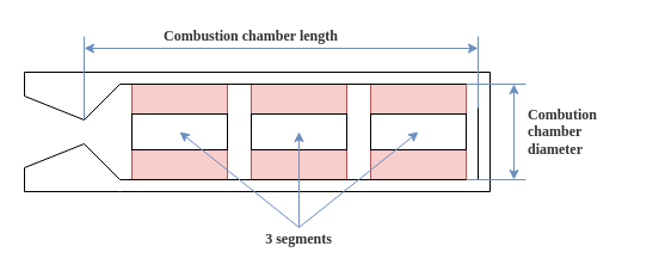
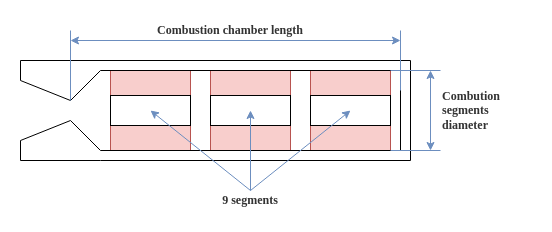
- <mxCell id="31" value="Combustion chamber length" style="text;html=1;strokeColor=none;fillColor=none;align=center;verticalAlign=middle;whiteSpace=wrap;rounded=0;fontColor=#333333;fontStyle=1;fontFamily=Verdana;" vertex="1" parent="1"><mxGeometry x="110" y="20" width="200" height="20" as="geometry" /></mxCell>
+ <mxCell id="31" value="Combustion chamber length" style="text;html=1;strokeColor=none;fillColor=none;align=center;verticalAlign=middle;whiteSpace=wrap;rounded=0;fontColor=#333333;fontStyle=1;fontFamily=Verdana;" vertex="1" parent="1"><mxGeometry x="130" y="20" width="200" height="20" as="geometry" /></mxCell>
- <mxCell id="32" value="Combution chamber diameter" style="text;html=1;strokeColor=none;fillColor=none;align=left;verticalAlign=middle;whiteSpace=wrap;rounded=0;fontFamily=Verdana;fontColor=#333333;fontStyle=1" vertex="1" parent="1"><mxGeometry x="440" y="80" width="90" height="60" as="geometry" /></mxCell>
+ <mxCell id="32" value="Combution segments diameter" style="text;html=1;strokeColor=none;fillColor=none;align=left;verticalAlign=middle;whiteSpace=wrap;rounded=0;fontFamily=Verdana;fontColor=#333333;fontStyle=1" vertex="1" parent="1"><mxGeometry x="440" y="80" width="90" height="60" as="geometry" /></mxCell>
- <mxCell id="33" value="3 segments" style="text;html=1;strokeColor=none;fillColor=none;align=center;verticalAlign=middle;whiteSpace=wrap;rounded=0;fontFamily=Verdana;fontColor=#333333;fontStyle=1" vertex="1" parent="1"><mxGeometry x="205" y="190" width="90" height="20" as="geometry" /></mxCell>
+ <mxCell id="33" value="9 segments" style="text;html=1;strokeColor=none;fillColor=none;align=center;verticalAlign=middle;whiteSpace=wrap;rounded=0;fontFamily=Verdana;fontColor=#333333;fontStyle=1" vertex="1" parent="1"><mxGeometry x="205" y="190" width="90" height="20" as="geometry" /></mxCell>
